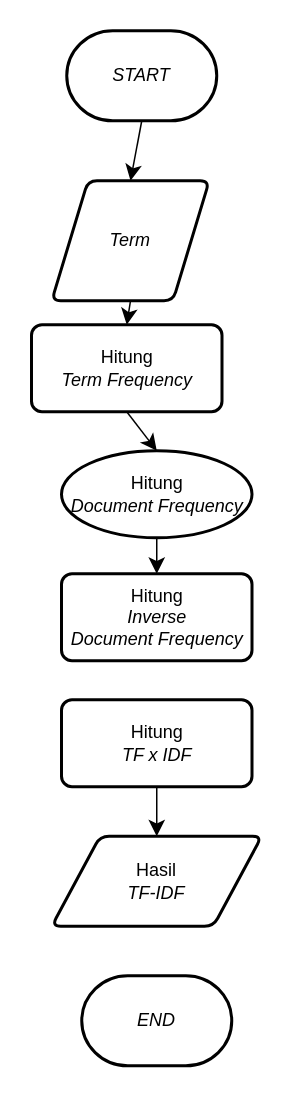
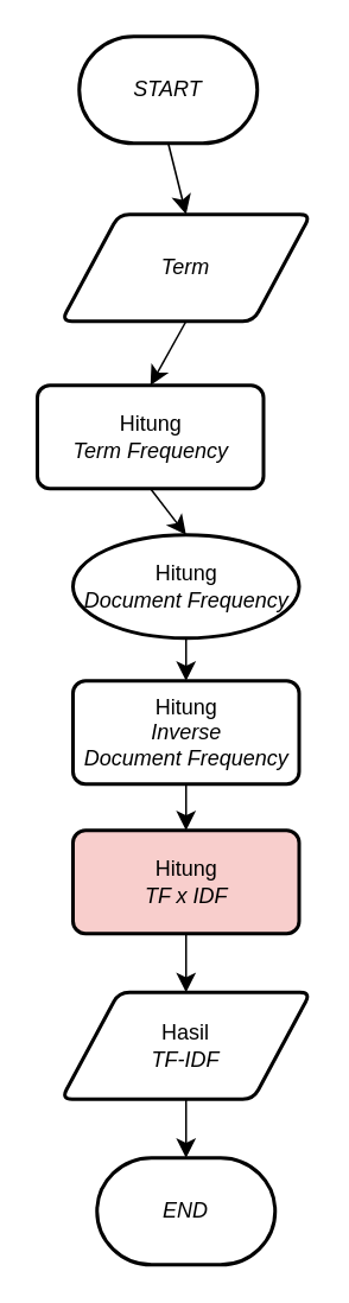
- <mxCell id="6" value="&lt;i&gt;Term&lt;/i&gt;" style="shape=parallelogram;html=1;strokeWidth=2;perimeter=parallelogramPerimeter;whiteSpace=wrap;rounded=1;arcSize=12;size=0.23;" vertex="1" parent="1"><mxGeometry x="34" y="120" width="105" height="80" as="geometry" /></mxCell>
+ <mxCell id="6" value="&lt;i&gt;Term&lt;/i&gt;" style="shape=parallelogram;html=1;strokeWidth=2;perimeter=parallelogramPerimeter;whiteSpace=wrap;rounded=1;arcSize=12;size=0.23;" vertex="1" parent="1"><mxGeometry x="34" y="120" width="140" height="60" as="geometry" /></mxCell>
+ <mxCell id="11" style="edgeStyle=none;curved=1;rounded=0;orthogonalLoop=1;jettySize=auto;html=1;exitX=0.5;exitY=1;exitDx=0;exitDy=0;entryX=0.5;entryY=0;entryDx=0;entryDy=0;fontSize=12;startSize=8;endSize=8;" edge="1" parent="1" source="12" target="14"><mxGeometry relative="1" as="geometry" /></mxCell>
- <mxCell id="14" value="Hitung&lt;div&gt;&lt;i&gt;TF x IDF&lt;/i&gt;&lt;/div&gt;" style="rounded=1;whiteSpace=wrap;html=1;absoluteArcSize=1;arcSize=14;strokeWidth=2;" vertex="1" parent="1"><mxGeometry x="40.5" y="466" width="127" height="58" as="geometry" /></mxCell>
+ <mxCell id="14" value="Hitung&lt;div&gt;&lt;i&gt;TF x IDF&lt;/i&gt;&lt;/div&gt;" style="rounded=1;whiteSpace=wrap;html=1;absoluteArcSize=1;arcSize=14;strokeWidth=2;fillColor=#f8cecc;" vertex="1" parent="1"><mxGeometry x="40.5" y="466" width="127" height="58" as="geometry" /></mxCell>
+ <mxCell id="16" style="edgeStyle=none;curved=1;rounded=0;orthogonalLoop=1;jettySize=auto;html=1;exitX=0.5;exitY=1;exitDx=0;exitDy=0;entryX=0.5;entryY=0;entryDx=0;entryDy=0;entryPerimeter=0;fontSize=12;startSize=8;endSize=8;" edge="1" parent="1" source="15" target="4"><mxGeometry relative="1" as="geometry" /></mxCell>
